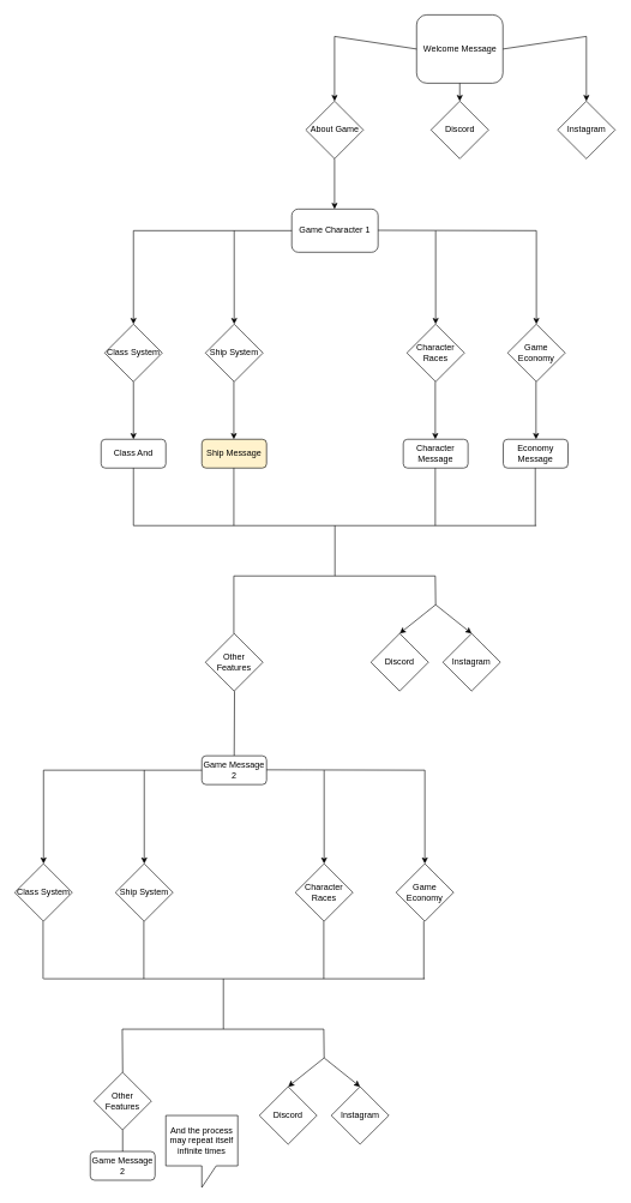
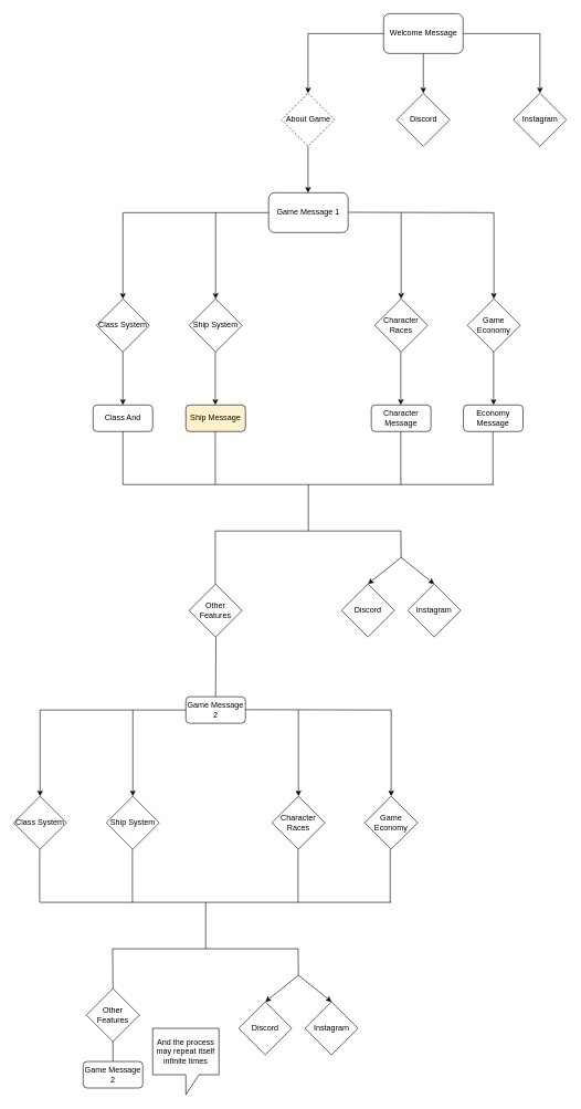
- <mxCell id="2" value="Welcome Message" style="rounded=1;whiteSpace=wrap;html=1;" parent="1" vertex="1"><mxGeometry x="578.5" y="20" width="120" height="95" as="geometry" /></mxCell>
+ <mxCell id="2" value="Welcome Message" style="rounded=1;whiteSpace=wrap;html=1;" parent="1" vertex="1"><mxGeometry x="578.5" y="20" width="120" height="60" as="geometry" /></mxCell>
- <mxCell id="7" value="About Game" style="rhombus;whiteSpace=wrap;html=1;" parent="1" vertex="1"><mxGeometry x="424.5" y="140" width="80" height="80" as="geometry" /></mxCell>
+ <mxCell id="7" value="About Game" style="rhombus;whiteSpace=wrap;html=1;dashed=1;" parent="1" vertex="1"><mxGeometry x="424.5" y="140" width="80" height="80" as="geometry" /></mxCell>
- <mxCell id="10" value="Game Character 1" style="rounded=1;whiteSpace=wrap;html=1;" parent="1" vertex="1"><mxGeometry x="405" y="290" width="120" height="60" as="geometry" /></mxCell>
+ <mxCell id="10" value="Game Message 1" style="rounded=1;whiteSpace=wrap;html=1;" parent="1" vertex="1"><mxGeometry x="405" y="290" width="120" height="60" as="geometry" /></mxCell>
